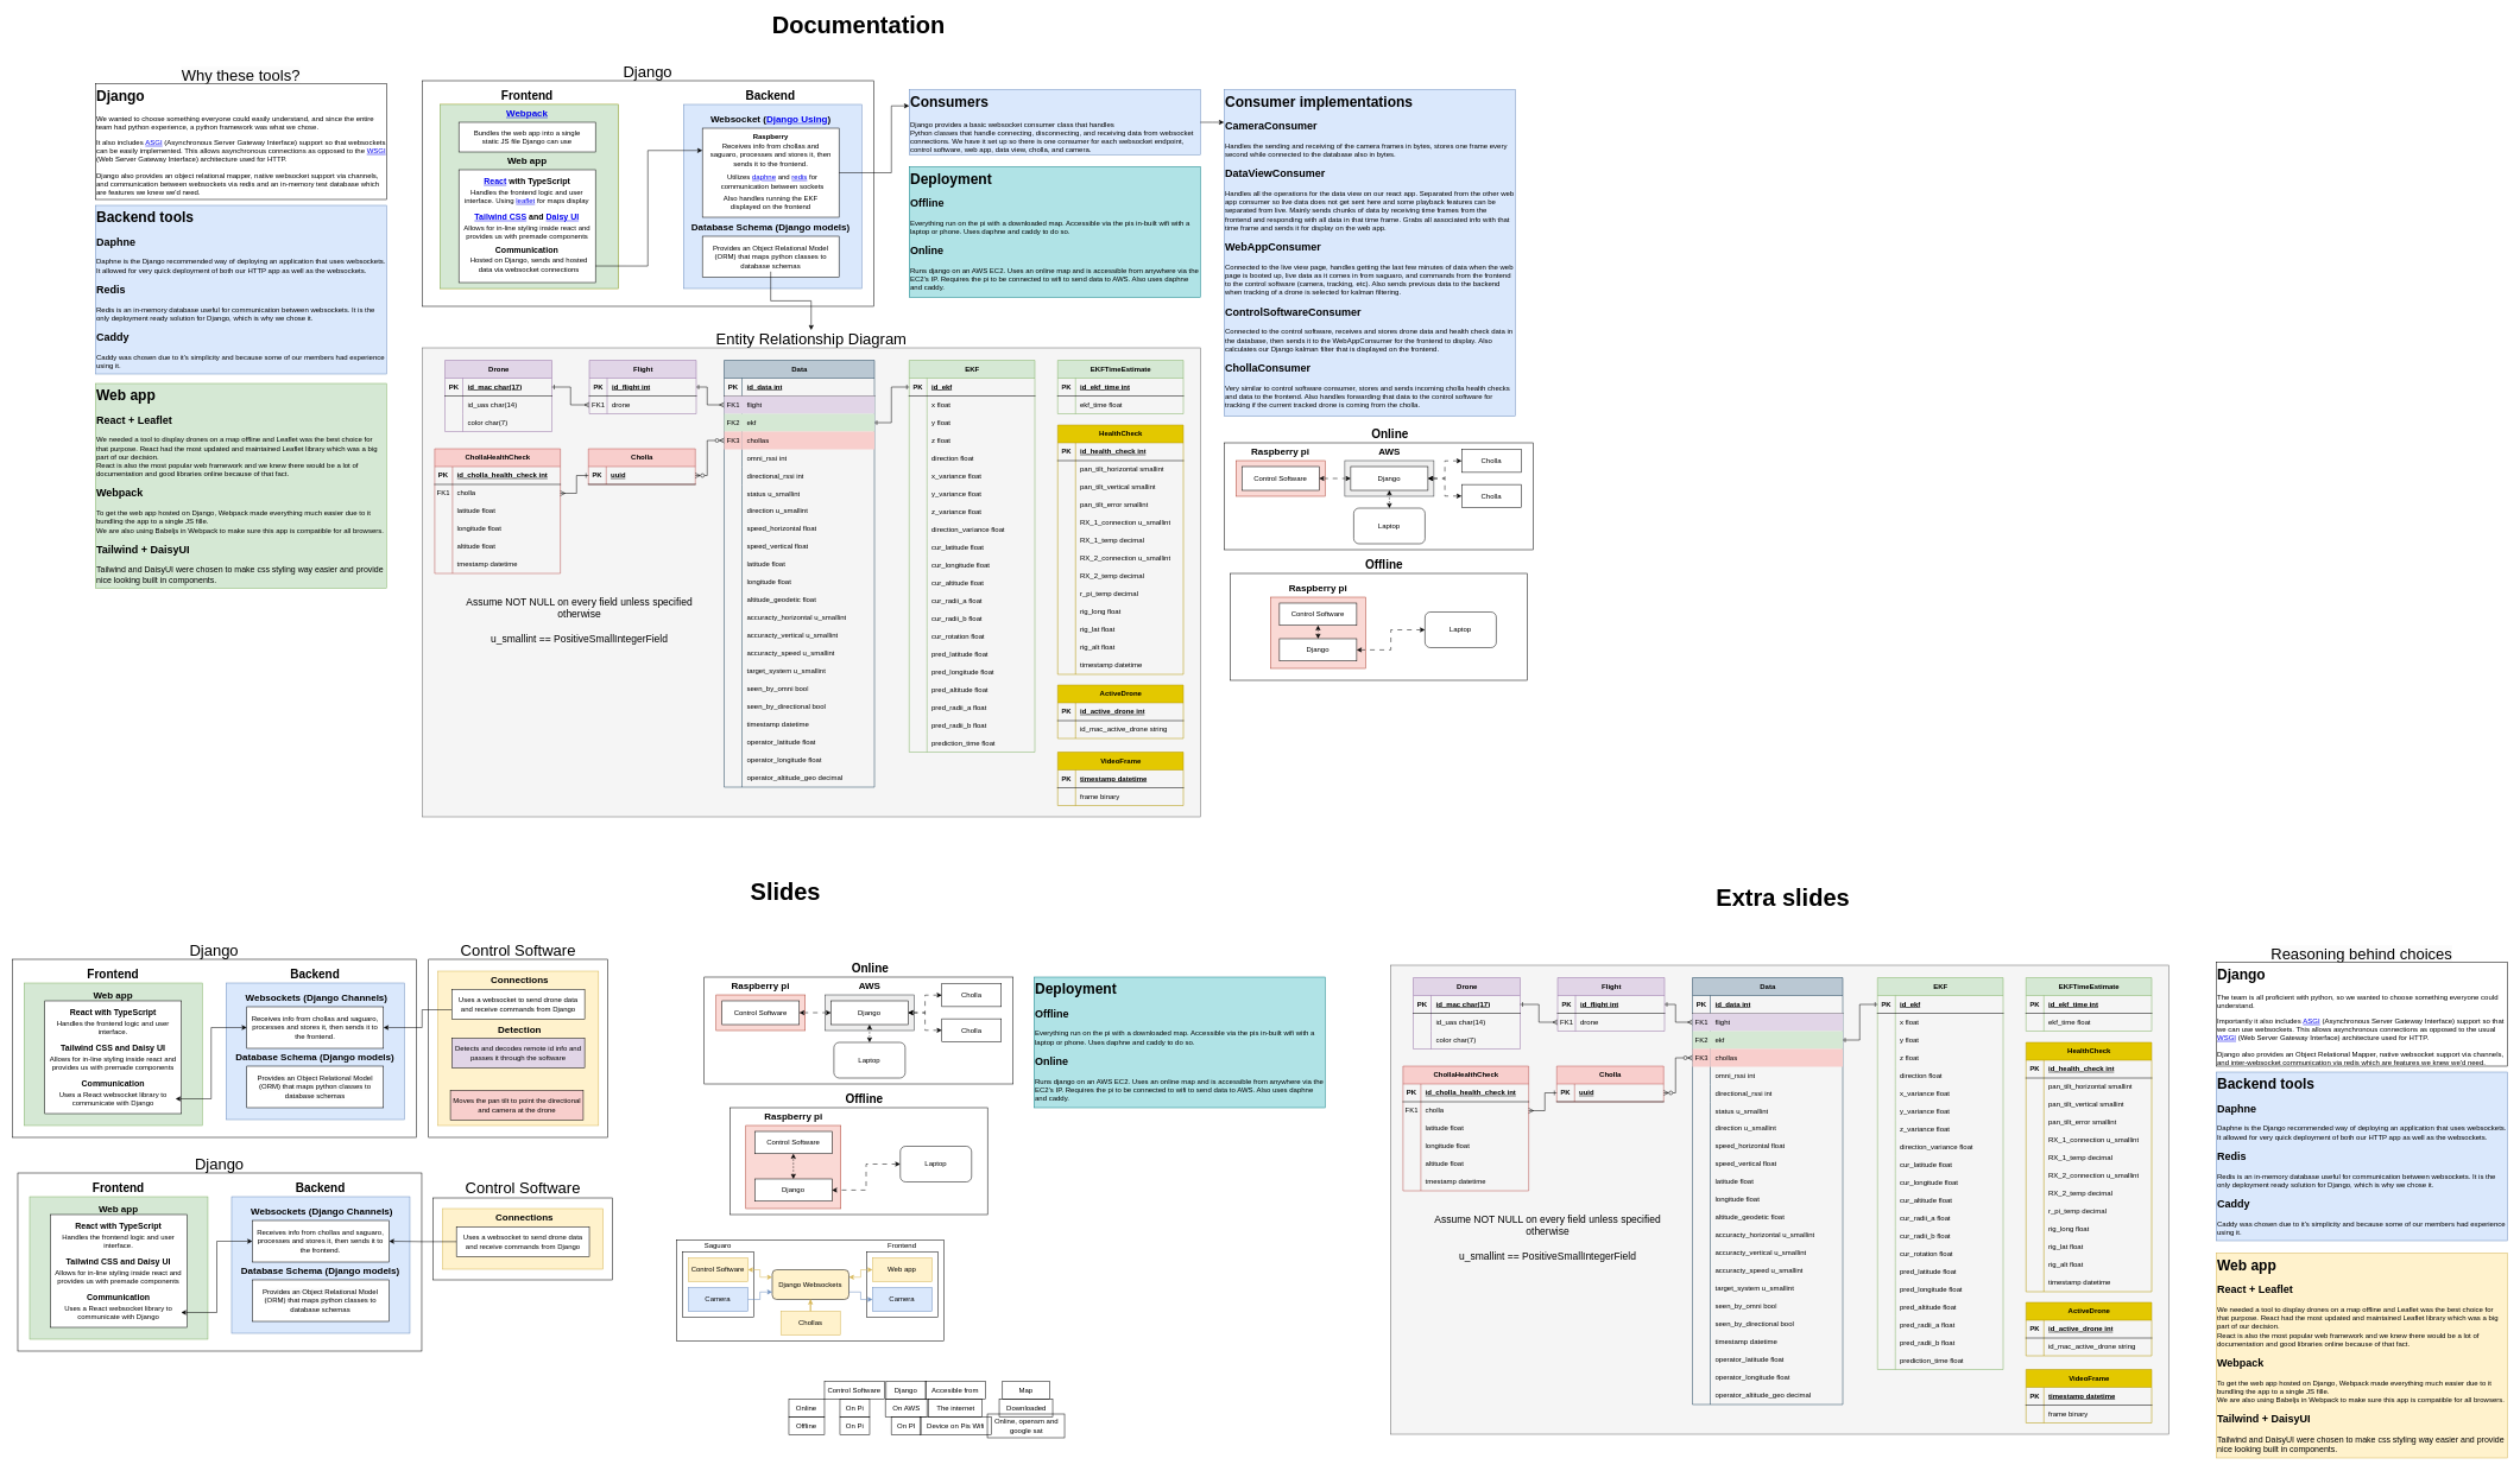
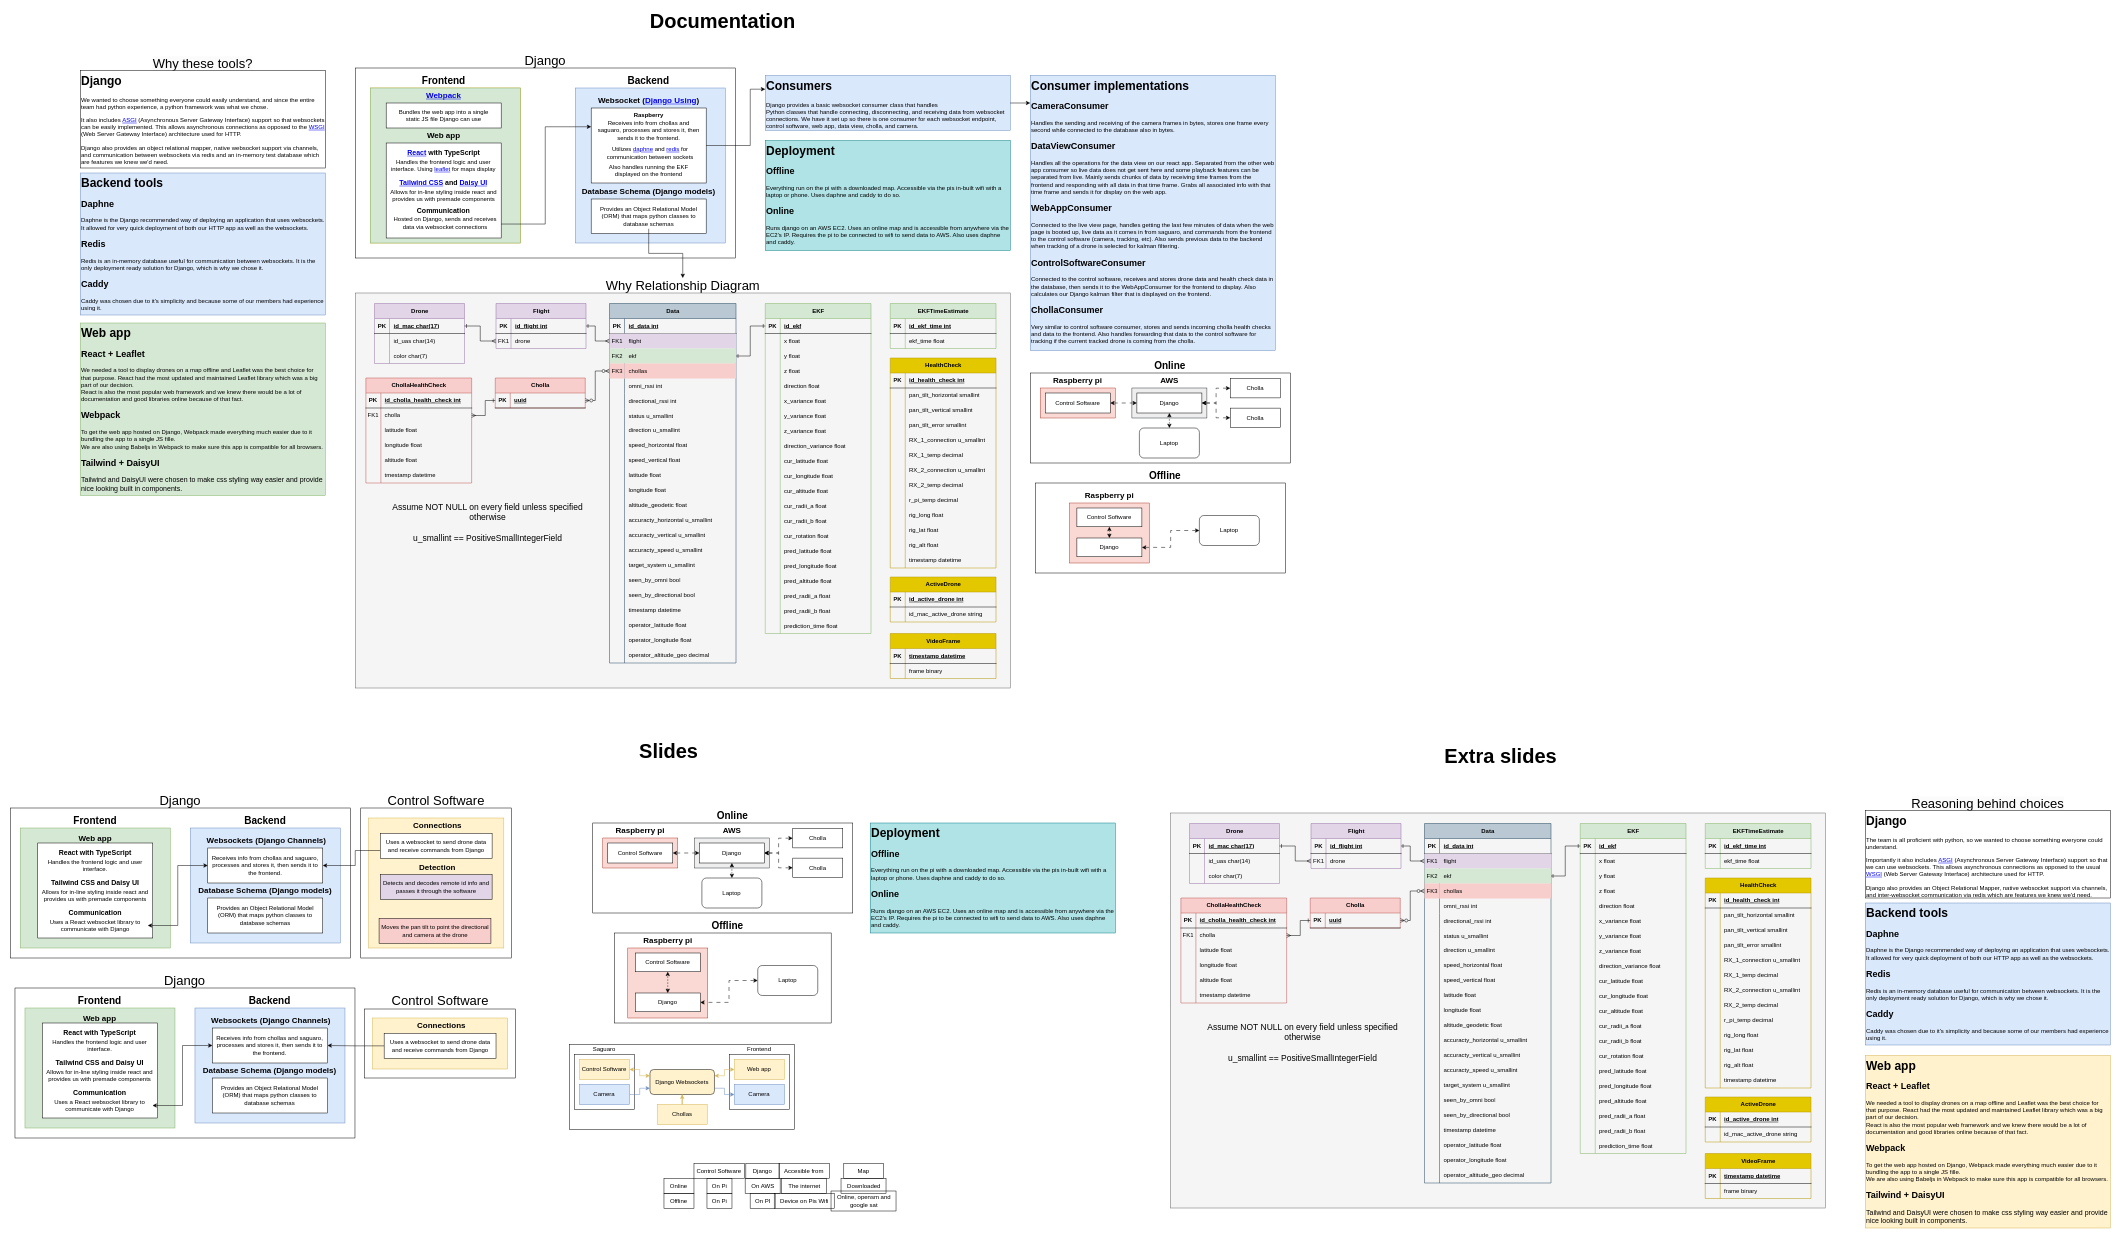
- <mxCell id="35" value="Hosted on Django, sends and hosted data via websocket connections" style="text;html=1;align=center;verticalAlign=middle;whiteSpace=wrap;rounded=0;" vertex="1" parent="33"><mxGeometry y="20" width="213.99" height="30" as="geometry" /></mxCell>
+ <mxCell id="35" value="Hosted on Django, sends and receives data via websocket connections" style="text;html=1;align=center;verticalAlign=middle;whiteSpace=wrap;rounded=0;" vertex="1" parent="33"><mxGeometry y="20" width="213.99" height="30" as="geometry" /></mxCell>
- <mxCell id="46" value="&lt;font style=&quot;font-size: 26px;&quot;&gt;Entity Relationship Diagram&lt;/font&gt;" style="text;html=1;align=center;verticalAlign=middle;whiteSpace=wrap;rounded=0;" vertex="1" parent="45"><mxGeometry x="473.5" width="363" height="30" as="geometry" /></mxCell>
+ <mxCell id="46" value="&lt;font style=&quot;font-size: 26px;&quot;&gt;Why Relationship Diagram&lt;/font&gt;" style="text;html=1;align=center;verticalAlign=middle;whiteSpace=wrap;rounded=0;" vertex="1" parent="45"><mxGeometry x="473.5" width="363" height="30" as="geometry" /></mxCell>
- <mxCell id="328" value="&lt;h1&gt;&lt;font style=&quot;font-size: 40px;&quot;&gt;Slides&lt;/font&gt;&lt;/h1&gt;" style="text;html=1;align=center;verticalAlign=middle;whiteSpace=wrap;rounded=0;" vertex="1" parent="1"><mxGeometry x="1166.86" y="1480" width="310" height="30" as="geometry" /></mxCell>
+ <mxCell id="328" value="&lt;h1&gt;&lt;font style=&quot;font-size: 40px;&quot;&gt;Slides&lt;/font&gt;&lt;/h1&gt;" style="text;html=1;align=center;verticalAlign=middle;whiteSpace=wrap;rounded=0;" vertex="1" parent="1"><mxGeometry x="1181.86" y="1480" width="310" height="30" as="geometry" /></mxCell>
